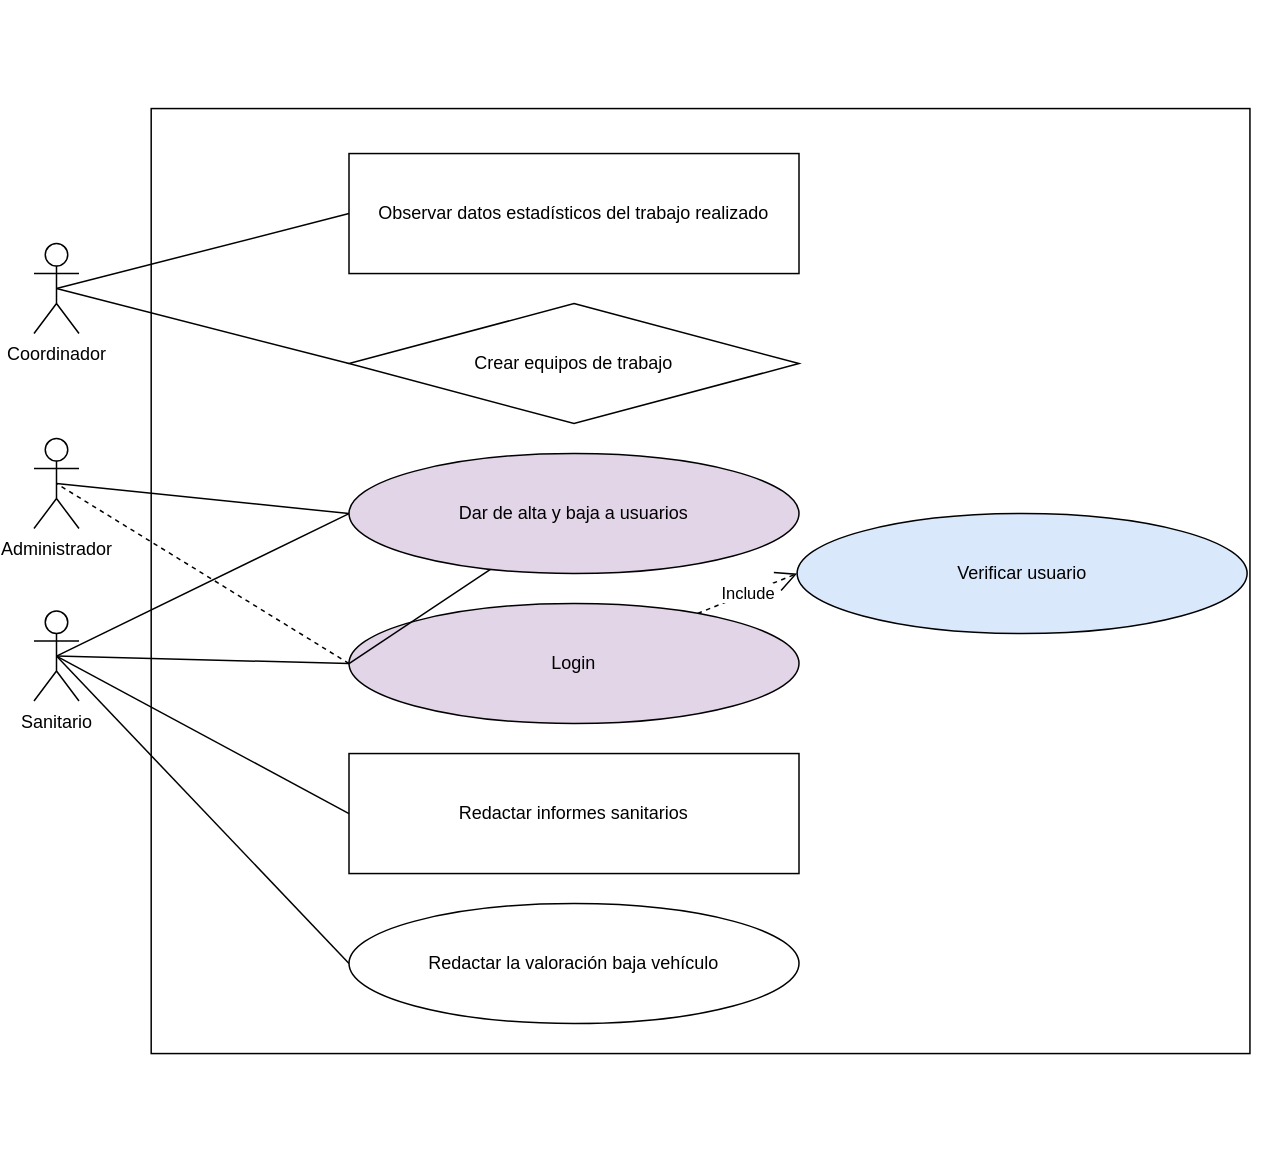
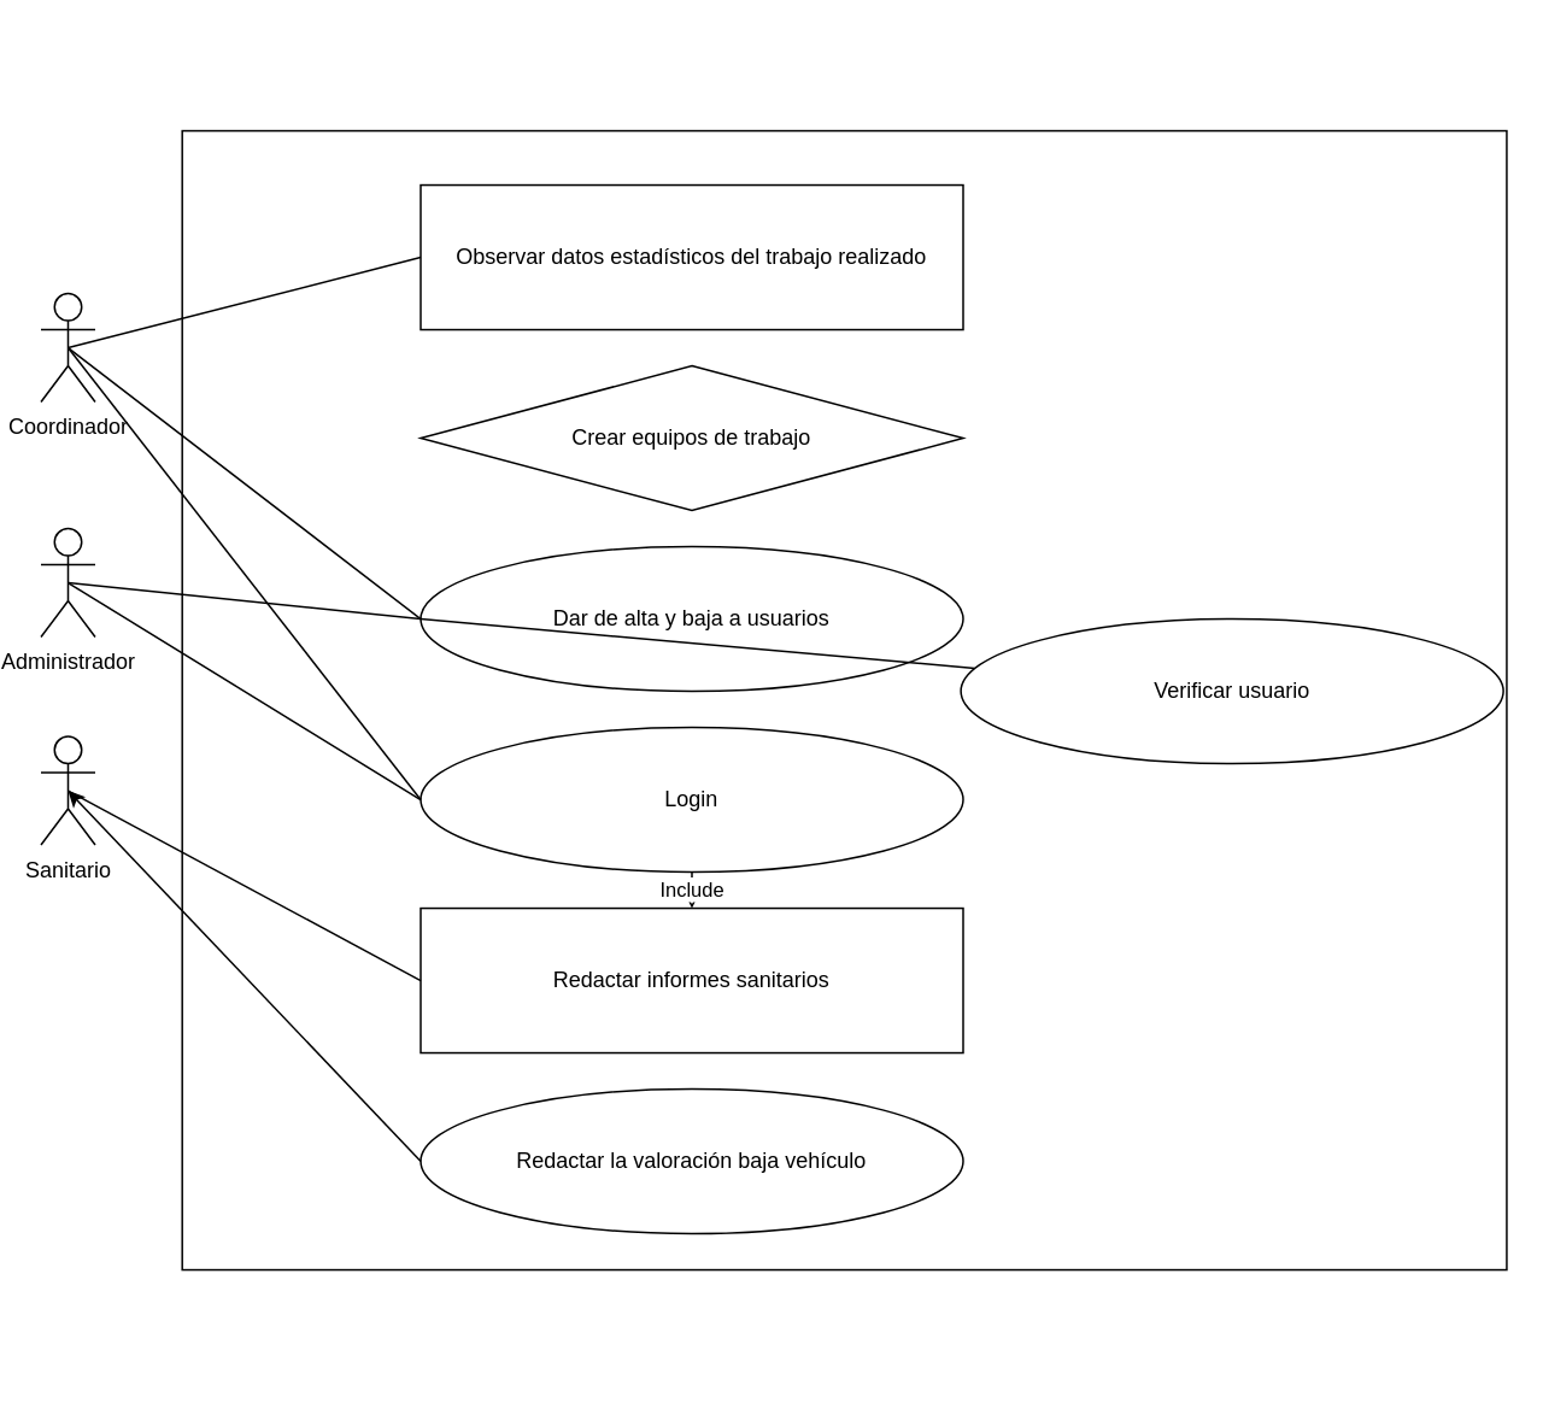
- <mxCell id="12" value="" style="endArrow=none;html=1;entryX=0.5;entryY=0.5;entryDx=0;entryDy=0;entryPerimeter=0;exitX=0;exitY=0.5;exitDx=0;exitDy=0;" edge="1" parent="1" source="7" target="4"><mxGeometry width="50" height="50" relative="1" as="geometry"><mxPoint x="240" y="151.87" as="sourcePoint" /><mxPoint x="35" y="151.87" as="targetPoint" /></mxGeometry></mxCell>
+ <mxCell id="17" value="" style="endArrow=none;html=1;entryX=0.5;entryY=0.5;entryDx=0;entryDy=0;entryPerimeter=0;exitX=0;exitY=0.5;exitDx=0;exitDy=0;" edge="1" parent="1" source="8" target="4"><mxGeometry width="50" height="50" relative="1" as="geometry"><mxPoint x="250" y="431.87" as="sourcePoint" /><mxPoint x="45" y="471.87" as="targetPoint" /></mxGeometry></mxCell>
- <mxCell id="8" value="Dar de alta y baja a usuarios" style="ellipse;whiteSpace=wrap;html=1;fillColor=#e1d5e7;" vertex="1" parent="1"><mxGeometry x="230" y="301.87" width="300" height="80" as="geometry" /></mxCell>
+ <mxCell id="8" value="Dar de alta y baja a usuarios" style="ellipse;whiteSpace=wrap;html=1;" vertex="1" parent="1"><mxGeometry x="230" y="301.87" width="300" height="80" as="geometry" /></mxCell>
- <mxCell id="20" value="" style="endArrow=none;html=1;entryX=0.5;entryY=0.5;entryDx=0;entryDy=0;entryPerimeter=0;exitX=0;exitY=0.5;exitDx=0;exitDy=0;dashed=1;" edge="1" parent="1" source="18" target="3"><mxGeometry width="50" height="50" relative="1" as="geometry"><mxPoint x="250" y="361.87" as="sourcePoint" /><mxPoint x="45" y="471.87" as="targetPoint" /></mxGeometry></mxCell>
+ <mxCell id="20" value="" style="endArrow=none;html=1;entryX=0.5;entryY=0.5;entryDx=0;entryDy=0;entryPerimeter=0;exitX=0;exitY=0.5;exitDx=0;exitDy=0;" edge="1" parent="1" source="18" target="3"><mxGeometry width="50" height="50" relative="1" as="geometry"><mxPoint x="250" y="361.87" as="sourcePoint" /><mxPoint x="45" y="471.87" as="targetPoint" /></mxGeometry></mxCell>
- <mxCell id="22" value="Verificar usuario" style="ellipse;whiteSpace=wrap;html=1;fillColor=#dae8fc;" vertex="1" parent="1"><mxGeometry x="528.75" y="341.87" width="300" height="80" as="geometry" /></mxCell>
+ <mxCell id="22" value="Verificar usuario" style="ellipse;whiteSpace=wrap;html=1;" vertex="1" parent="1"><mxGeometry x="528.75" y="341.87" width="300" height="80" as="geometry" /></mxCell>
- <mxCell id="16" value="" style="endArrow=none;html=1;entryX=0.5;entryY=0.5;entryDx=0;entryDy=0;entryPerimeter=0;exitX=0;exitY=0.5;exitDx=0;exitDy=0;" edge="1" parent="1" source="8" target="6"><mxGeometry width="50" height="50" relative="1" as="geometry"><mxPoint x="240" y="421.87" as="sourcePoint" /><mxPoint x="35" y="461.87" as="targetPoint" /></mxGeometry></mxCell>
+ <mxCell id="16" value="" style="endArrow=none;html=1;exitX=0;exitY=0.5;exitDx=0;exitDy=0;" edge="1" parent="1" source="8" target="22"><mxGeometry width="50" height="50" relative="1" as="geometry"><mxPoint x="240" y="421.87" as="sourcePoint" /><mxPoint x="35" y="461.87" as="targetPoint" /></mxGeometry></mxCell>
- <mxCell id="23" value="Include" style="endArrow=open;endSize=12;dashed=1;html=1;entryX=0;entryY=0.5;entryDx=0;entryDy=0;" edge="1" parent="1" source="18" target="22"><mxGeometry width="160" relative="1" as="geometry"><mxPoint x="310" y="501.87" as="sourcePoint" /><mxPoint x="470" y="501.87" as="targetPoint" /></mxGeometry></mxCell>
+ <mxCell id="23" value="Include" style="endArrow=open;endSize=12;dashed=1;html=1;" edge="1" parent="1" source="18" target="9"><mxGeometry width="160" relative="1" as="geometry"><mxPoint x="310" y="501.87" as="sourcePoint" /><mxPoint x="470" y="501.87" as="targetPoint" /></mxGeometry></mxCell>
- <mxCell id="21" value="" style="endArrow=none;html=1;exitX=0;exitY=0.5;exitDx=0;exitDy=0;" edge="1" parent="1" source="18" target="8"><mxGeometry width="50" height="50" relative="1" as="geometry"><mxPoint x="260" y="371.87" as="sourcePoint" /><mxPoint x="55" y="481.87" as="targetPoint" /></mxGeometry></mxCell>
+ <mxCell id="21" value="" style="endArrow=none;html=1;entryX=0.5;entryY=0.5;entryDx=0;entryDy=0;entryPerimeter=0;exitX=0;exitY=0.5;exitDx=0;exitDy=0;" edge="1" parent="1" source="18" target="4"><mxGeometry width="50" height="50" relative="1" as="geometry"><mxPoint x="260" y="371.87" as="sourcePoint" /><mxPoint x="55" y="481.87" as="targetPoint" /></mxGeometry></mxCell>
- <mxCell id="15" value="" style="endArrow=none;html=1;entryX=0.5;entryY=0.5;entryDx=0;entryDy=0;entryPerimeter=0;exitX=0;exitY=0.5;exitDx=0;exitDy=0;" edge="1" parent="1" source="10" target="6"><mxGeometry width="50" height="50" relative="1" as="geometry"><mxPoint x="270" y="181.87" as="sourcePoint" /><mxPoint x="65" y="181.87" as="targetPoint" /></mxGeometry></mxCell>
+ <mxCell id="15" value="" style="endArrow=classic;html=1;entryX=0.5;entryY=0.5;entryDx=0;entryDy=0;entryPerimeter=0;exitX=0;exitY=0.5;exitDx=0;exitDy=0;" edge="1" parent="1" source="10" target="6"><mxGeometry width="50" height="50" relative="1" as="geometry"><mxPoint x="270" y="181.87" as="sourcePoint" /><mxPoint x="65" y="181.87" as="targetPoint" /></mxGeometry></mxCell>
- <mxCell id="19" value="" style="endArrow=none;html=1;entryX=0.5;entryY=0.5;entryDx=0;entryDy=0;entryPerimeter=0;exitX=0;exitY=0.5;exitDx=0;exitDy=0;" edge="1" parent="1" source="18" target="6"><mxGeometry width="50" height="50" relative="1" as="geometry"><mxPoint x="240" y="351.87" as="sourcePoint" /><mxPoint x="35" y="461.87" as="targetPoint" /></mxGeometry></mxCell>
- <mxCell id="18" value="Login" style="ellipse;whiteSpace=wrap;html=1;fillColor=#e1d5e7;" vertex="1" parent="1"><mxGeometry x="230" y="401.87" width="300" height="80" as="geometry" /></mxCell>
+ <mxCell id="18" value="Login" style="ellipse;whiteSpace=wrap;html=1;" vertex="1" parent="1"><mxGeometry x="230" y="401.87" width="300" height="80" as="geometry" /></mxCell>
